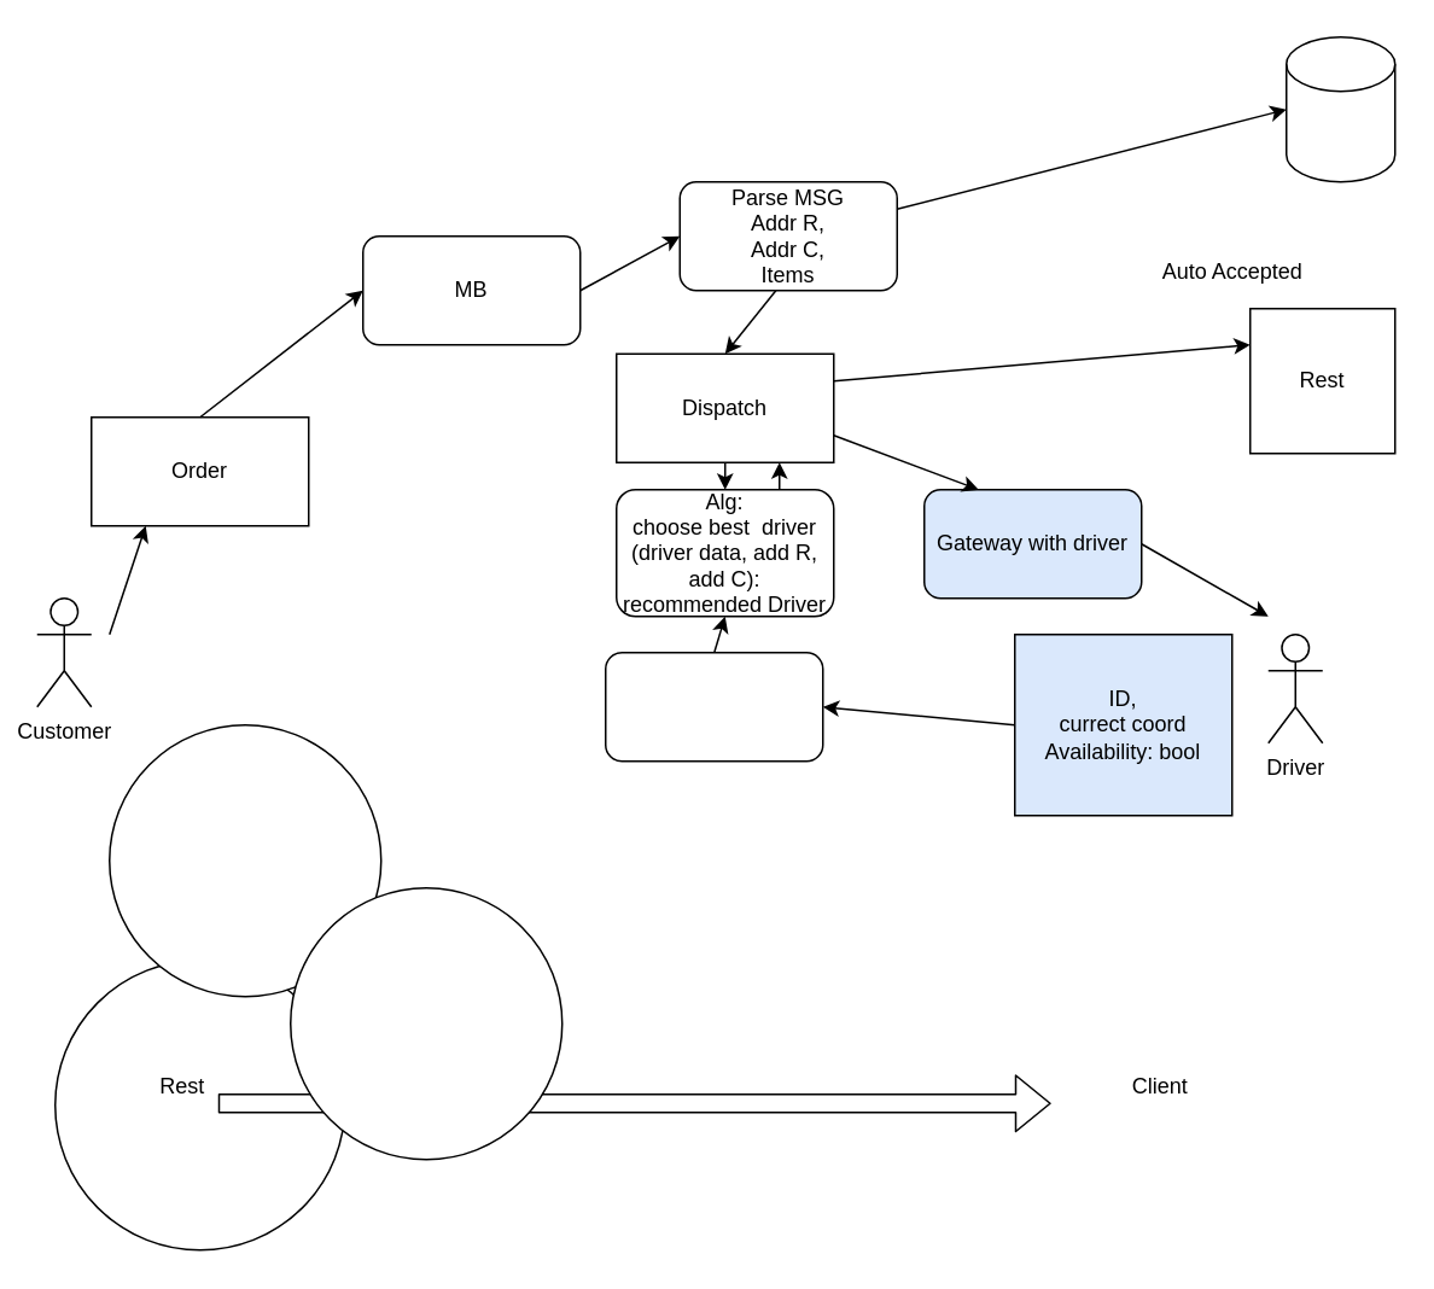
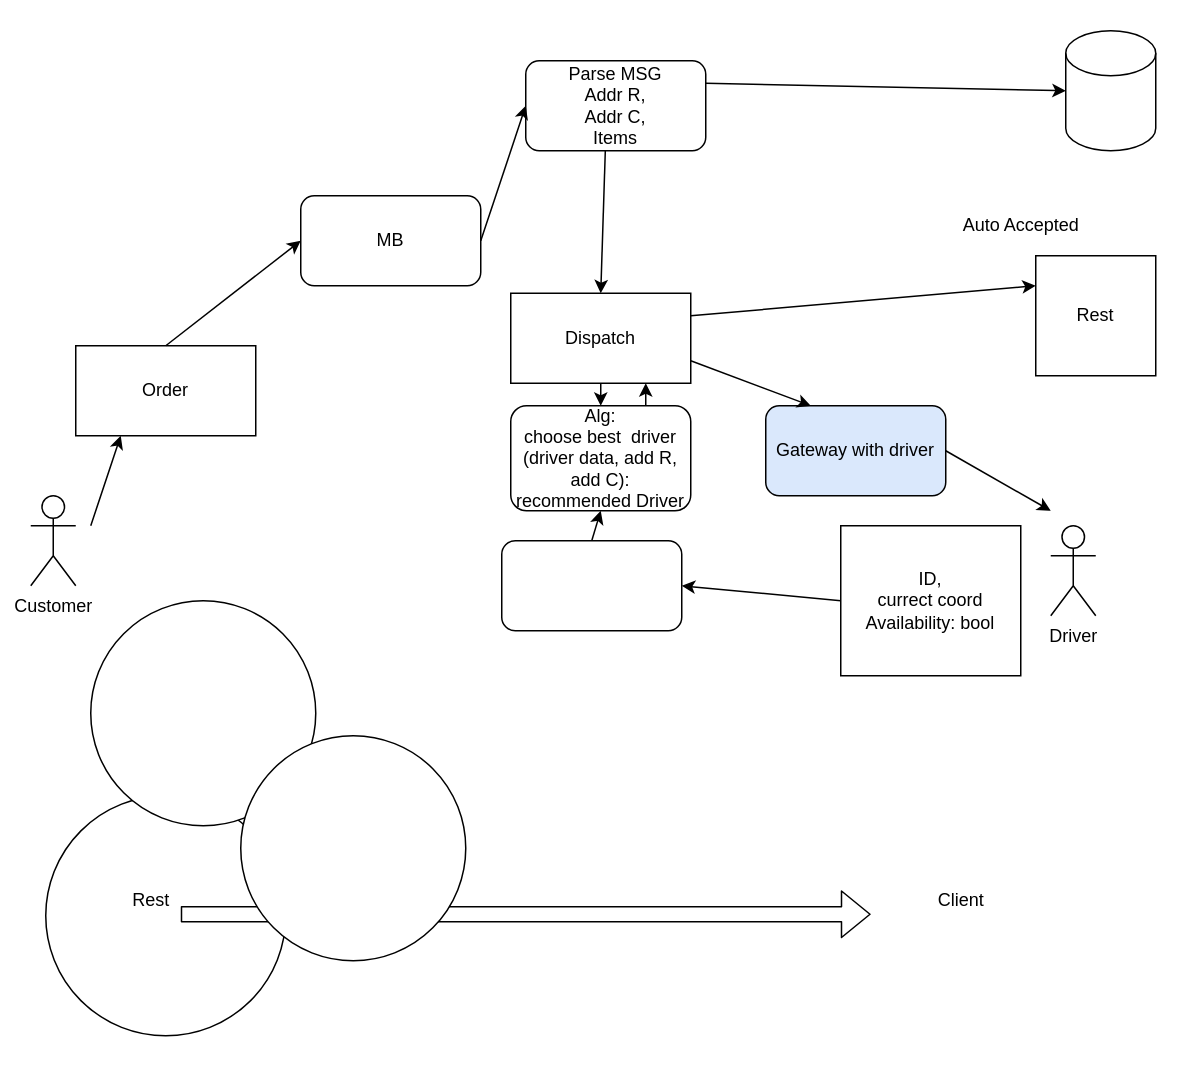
- <mxCell id="12" value="Parse MSG&lt;br&gt;Addr R,&lt;br&gt;Addr C,&lt;br&gt;Items" style="rounded=1;whiteSpace=wrap;html=1;" vertex="1" parent="1"><mxGeometry x="375" y="100" width="120" height="60" as="geometry" /></mxCell>
+ <mxCell id="12" value="Parse MSG&lt;br&gt;Addr R,&lt;br&gt;Addr C,&lt;br&gt;Items" style="rounded=1;whiteSpace=wrap;html=1;" vertex="1" parent="1"><mxGeometry x="350" y="40" width="120" height="60" as="geometry" /></mxCell>
- <mxCell id="9" value="ID,&lt;br&gt;currect coord&lt;br&gt;Availability: bool&lt;br&gt;" style="rounded=0;whiteSpace=wrap;html=1;fillColor=#dae8fc;" vertex="1" parent="1"><mxGeometry x="560" y="350" width="120" height="100" as="geometry" /></mxCell>
+ <mxCell id="9" value="ID,&lt;br&gt;currect coord&lt;br&gt;Availability: bool&lt;br&gt;" style="rounded=0;whiteSpace=wrap;html=1;" vertex="1" parent="1"><mxGeometry x="560" y="350" width="120" height="100" as="geometry" /></mxCell>
